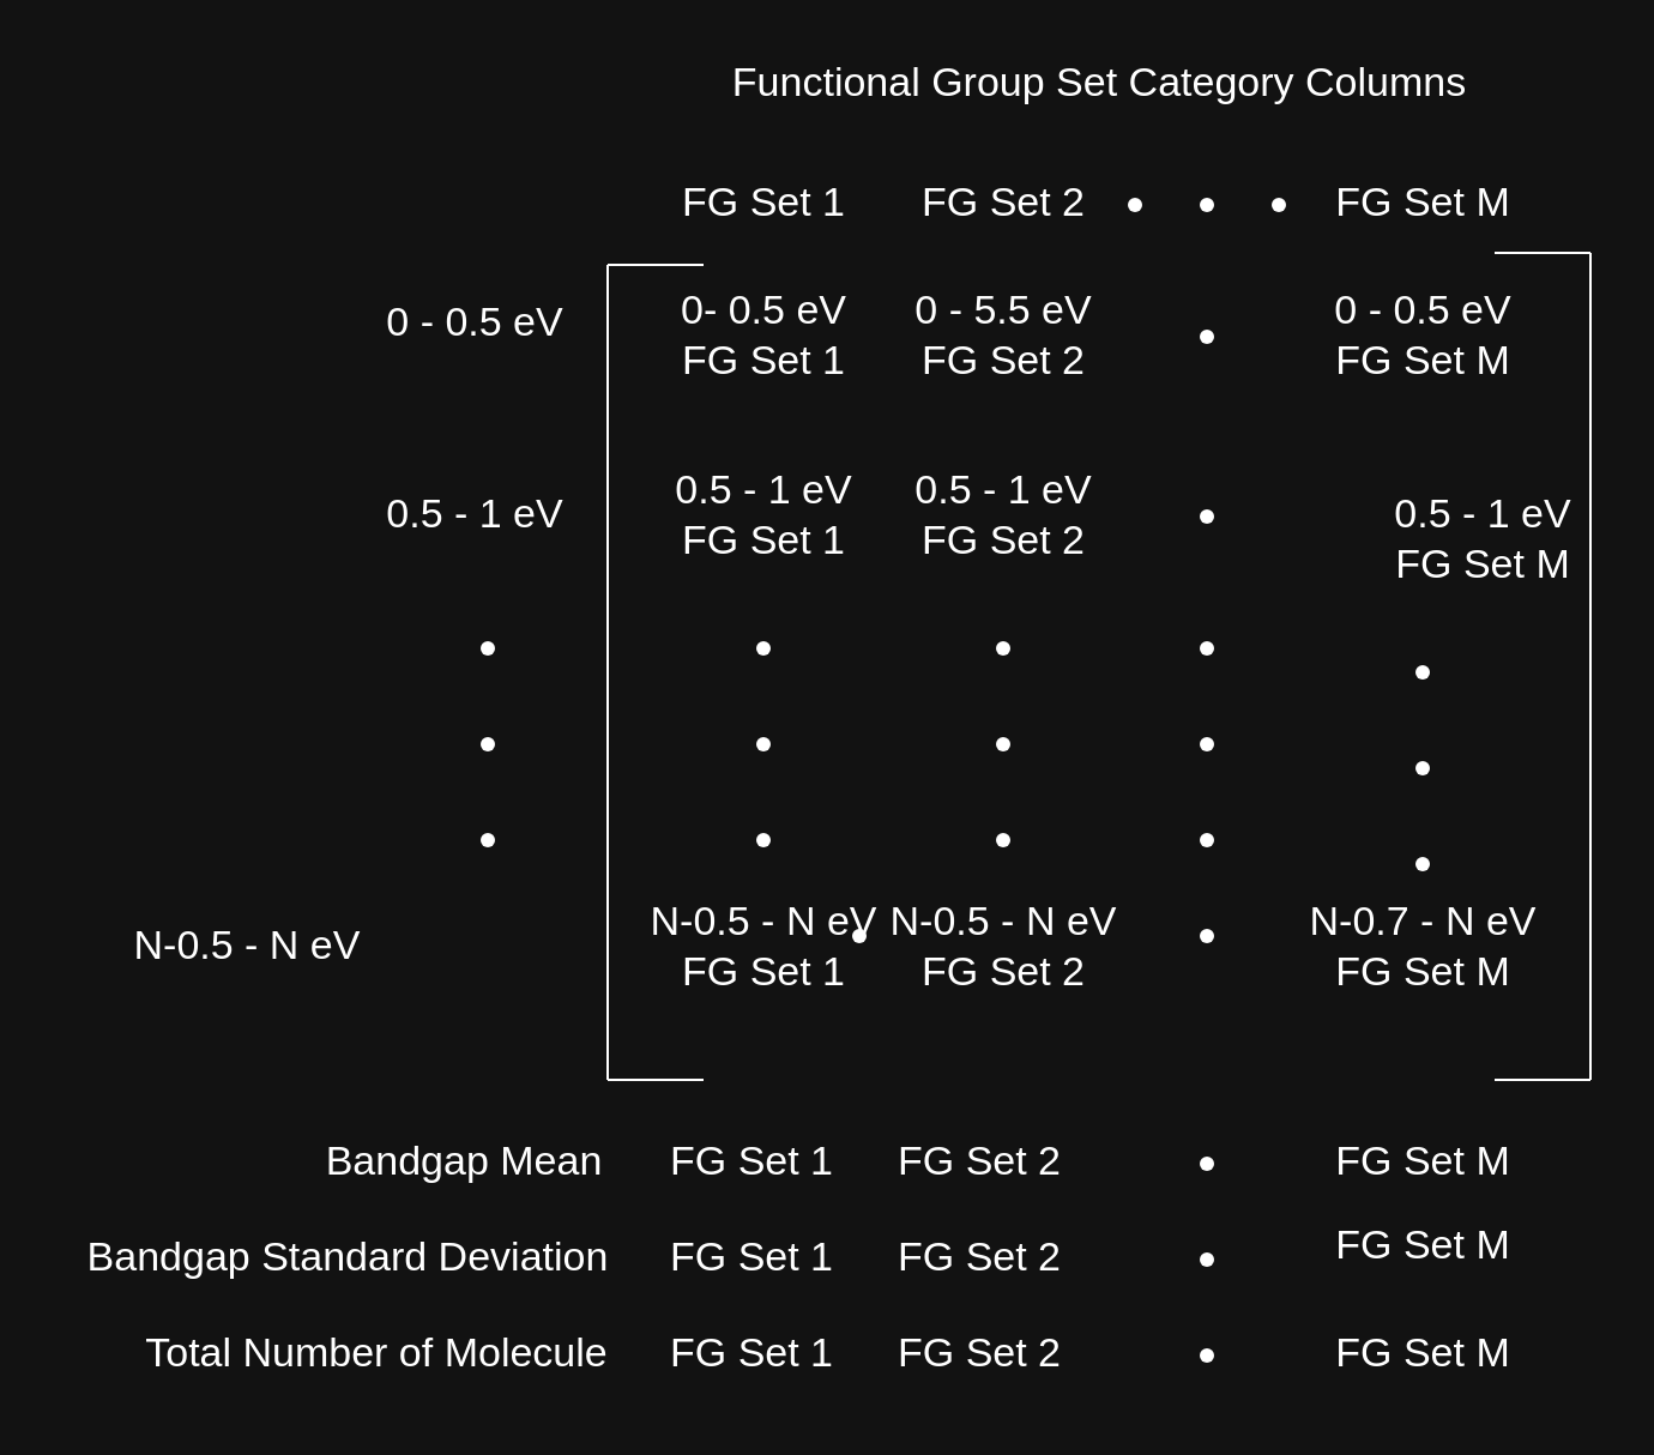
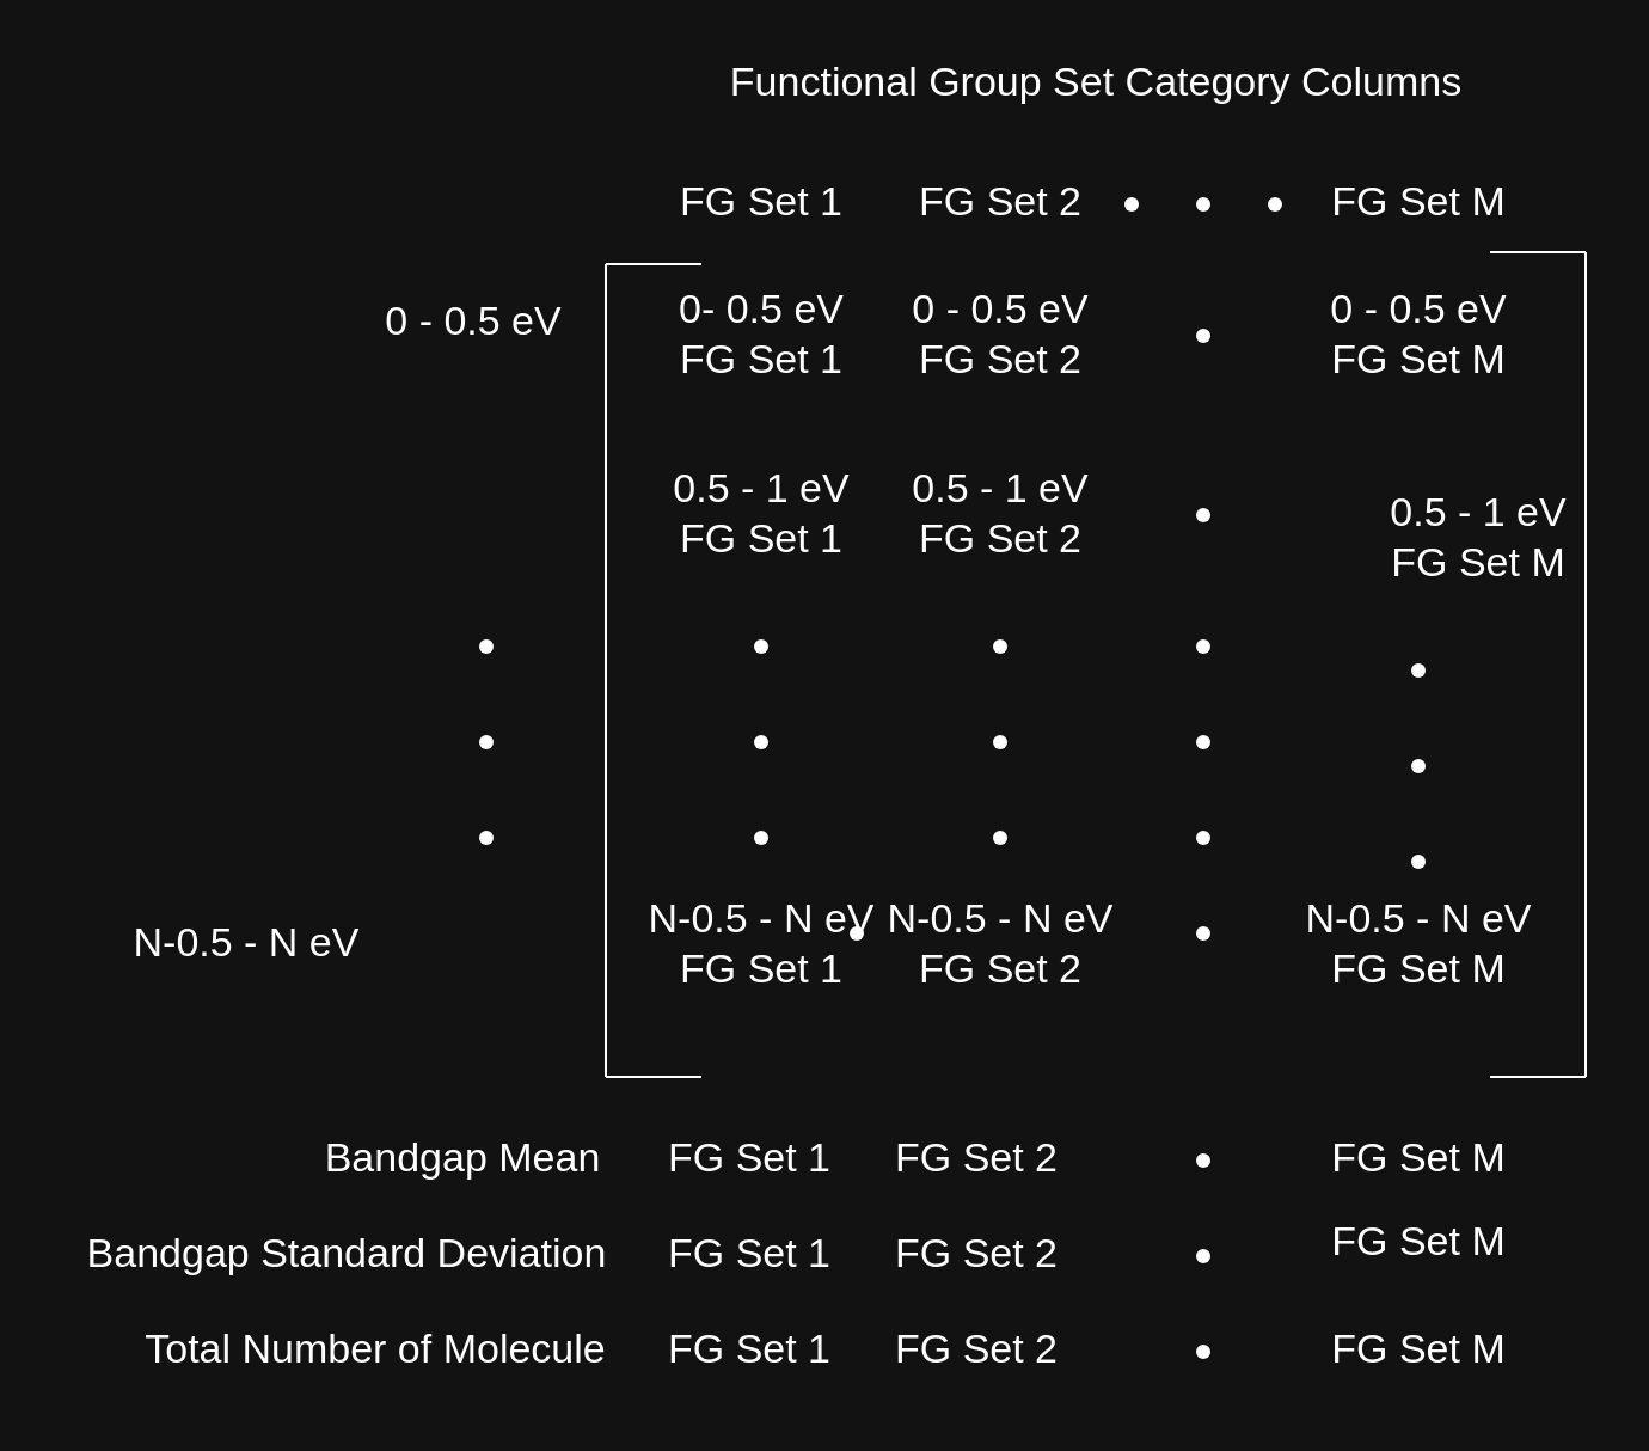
- <mxCell id="16" value="&lt;span style=&quot;&quot;&gt;0 - 5.5 eV&lt;/span&gt;&lt;br&gt;FG Set 2" style="text;html=1;align=center;verticalAlign=middle;resizable=0;points=[];autosize=1;strokeColor=none;fillColor=none;fontSize=17;fontColor=#FFFFFF;" parent="1" vertex="1"><mxGeometry x="368" y="115" width="100" height="50" as="geometry" /></mxCell>
+ <mxCell id="16" value="&lt;span style=&quot;&quot;&gt;0 - 0.5 eV&lt;/span&gt;&lt;br&gt;FG Set 2" style="text;html=1;align=center;verticalAlign=middle;resizable=0;points=[];autosize=1;strokeColor=none;fillColor=none;fontSize=17;fontColor=#FFFFFF;" parent="1" vertex="1"><mxGeometry x="368" y="115" width="100" height="50" as="geometry" /></mxCell>
- <mxCell id="6" value="0.5 - 1 eV" style="text;html=1;strokeColor=none;fillColor=none;align=center;verticalAlign=middle;whiteSpace=wrap;rounded=0;fontSize=17;fontColor=#FFFFFF;" parent="1" vertex="1"><mxGeometry x="158" y="200" width="80" height="30" as="geometry" /></mxCell>
- <mxCell id="44" value="&lt;span style=&quot;&quot;&gt;N-0.7 - N eV&lt;/span&gt;&lt;br&gt;FG Set M" style="text;html=1;align=center;verticalAlign=middle;resizable=0;points=[];autosize=1;strokeColor=none;fillColor=none;fontSize=17;fontColor=#FFFFFF;" parent="1" vertex="1"><mxGeometry x="533" y="370" width="120" height="50" as="geometry" /></mxCell>
+ <mxCell id="44" value="&lt;span style=&quot;&quot;&gt;N-0.5 - N eV&lt;/span&gt;&lt;br&gt;FG Set M" style="text;html=1;align=center;verticalAlign=middle;resizable=0;points=[];autosize=1;strokeColor=none;fillColor=none;fontSize=17;fontColor=#FFFFFF;" parent="1" vertex="1"><mxGeometry x="533" y="370" width="120" height="50" as="geometry" /></mxCell>
